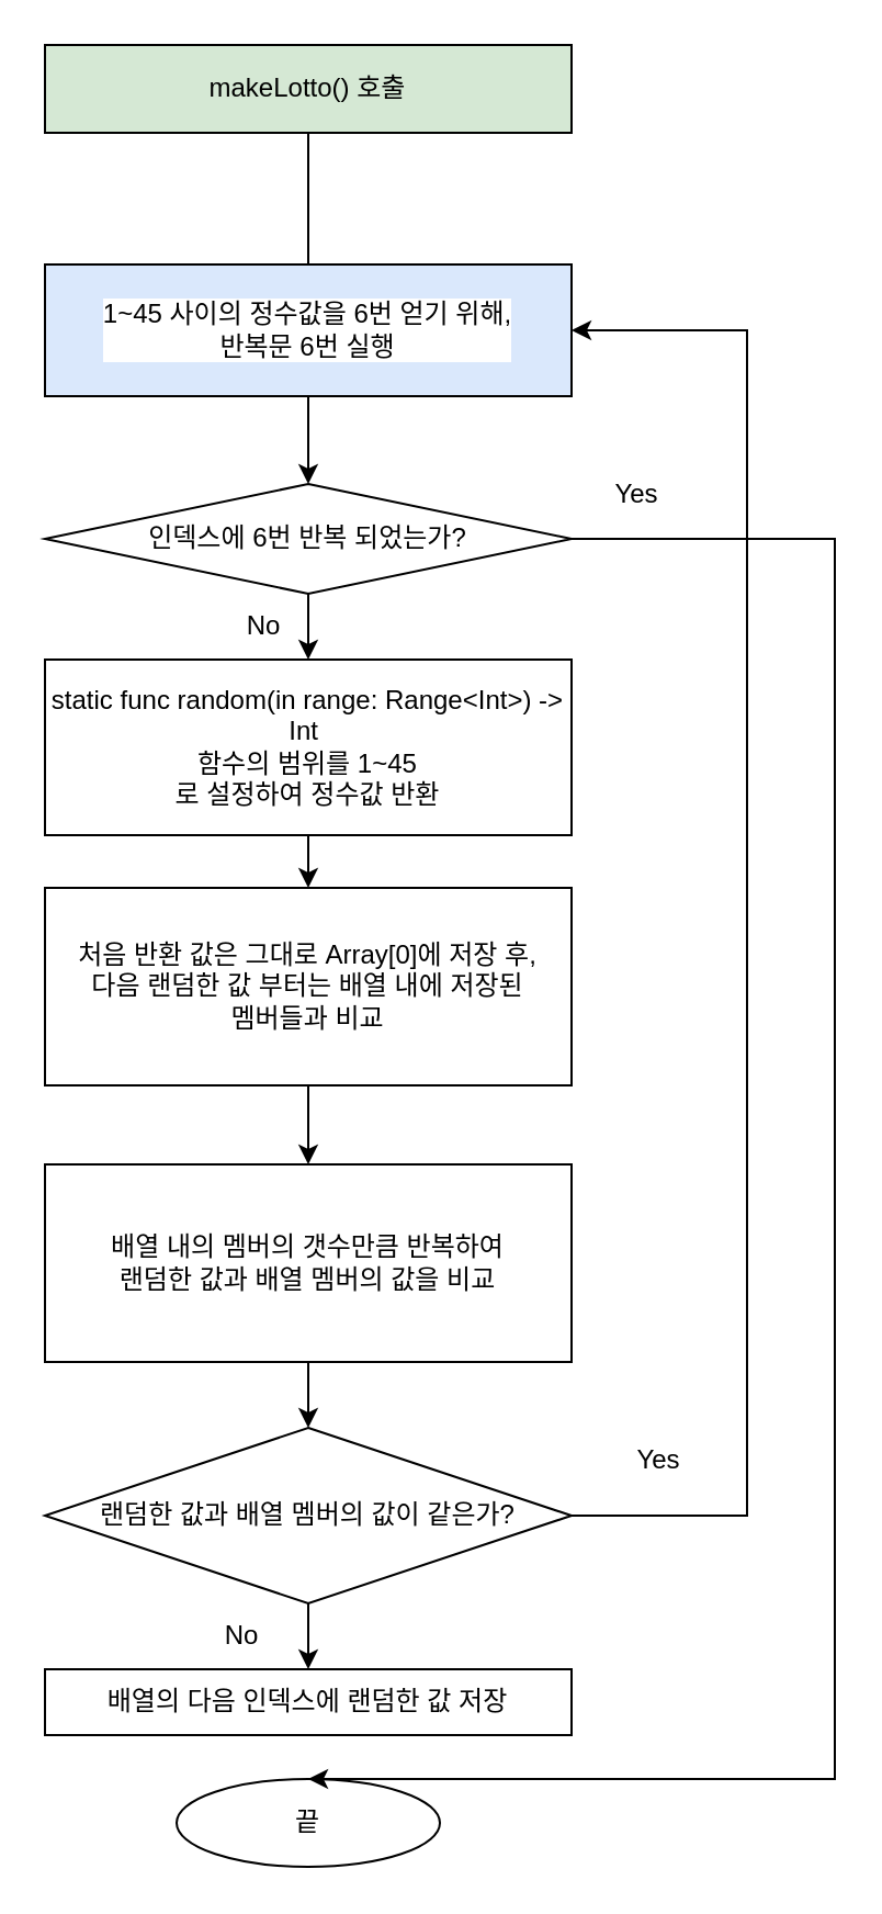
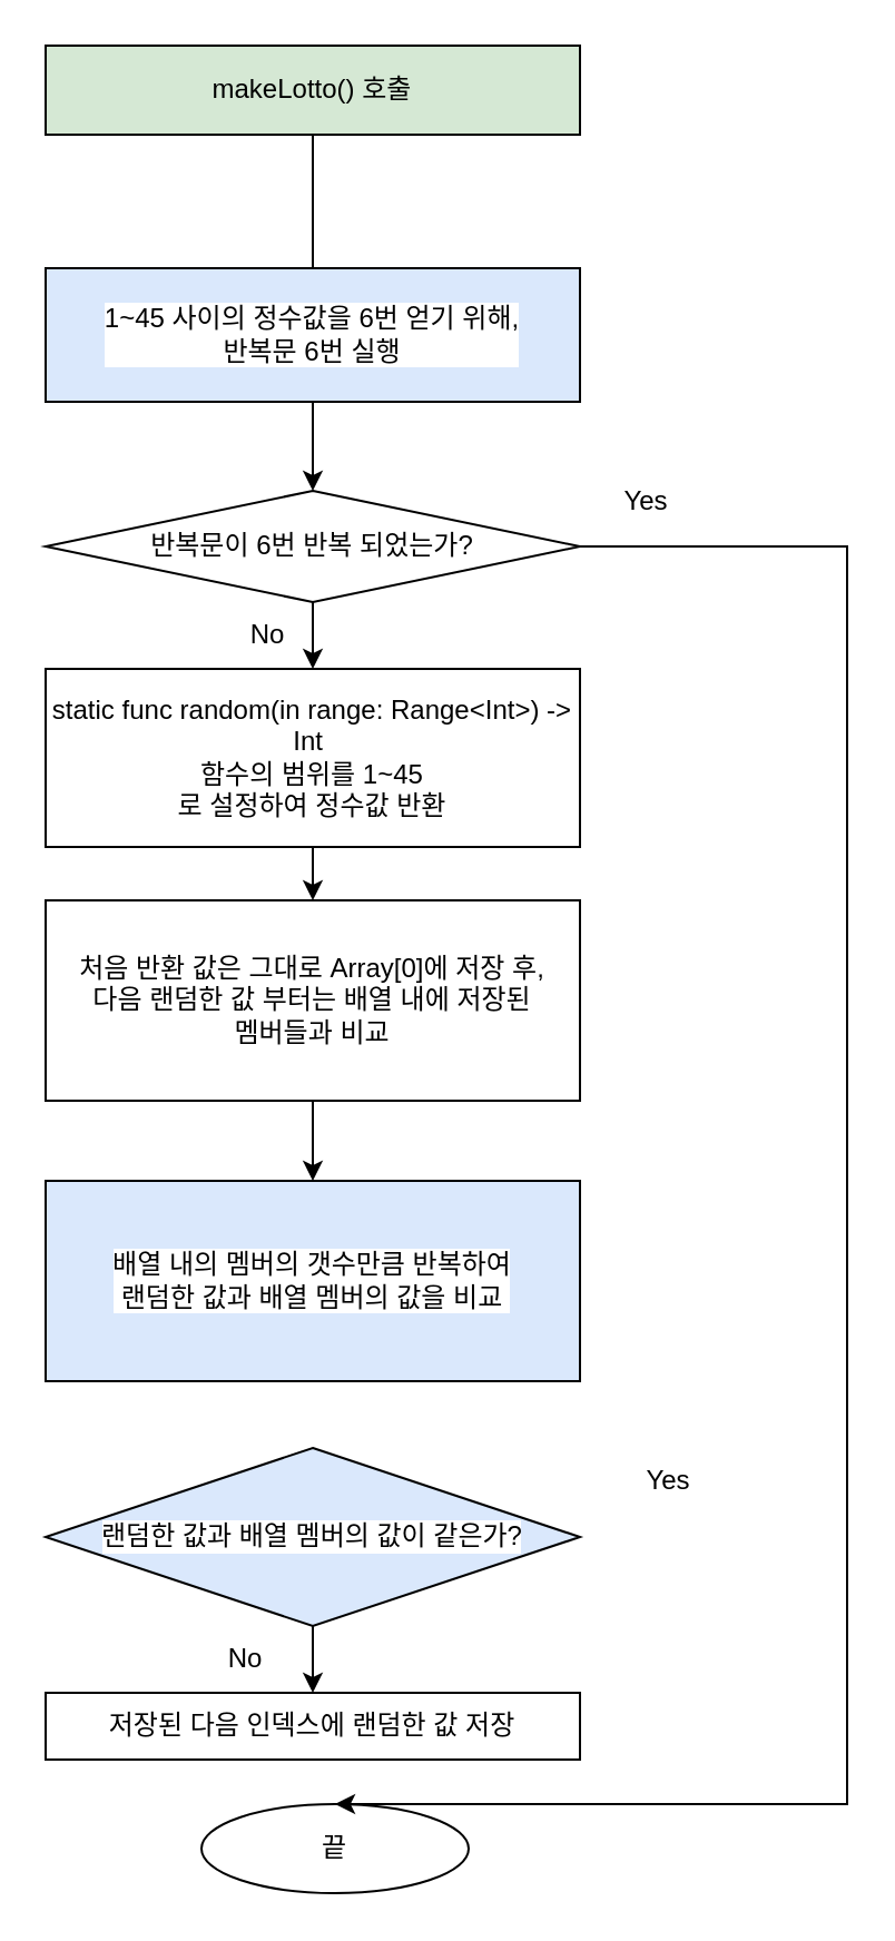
- <mxCell id="9" value="인덱스에 6번 반복 되었는가?" style="rhombus;whiteSpace=wrap;html=1;labelBackgroundColor=#FFFFFF;" vertex="1" parent="1"><mxGeometry x="20" y="220" width="240" height="50" as="geometry" /></mxCell>
+ <mxCell id="9" value="반복문이 6번 반복 되었는가?" style="rhombus;whiteSpace=wrap;html=1;labelBackgroundColor=#FFFFFF;" vertex="1" parent="1"><mxGeometry x="20" y="220" width="240" height="50" as="geometry" /></mxCell>
- <mxCell id="18" value="" style="endArrow=classic;html=1;rounded=0;exitX=1;exitY=0.5;exitDx=0;exitDy=0;entryX=1;entryY=0.5;entryDx=0;entryDy=0;" edge="1" parent="1" source="14" target="4"><mxGeometry width="50" height="50" relative="1" as="geometry"><mxPoint x="140" y="720" as="sourcePoint" /><mxPoint x="190" y="670" as="targetPoint" /><Array as="points"><mxPoint x="340" y="690" /><mxPoint x="340" y="150" /></Array></mxGeometry></mxCell>
- <mxCell id="8" value="배열 내의 멤버의 갯수만큼 반복하여&lt;br&gt;랜덤한 값과 배열 멤버의 값을 비교" style="rounded=0;whiteSpace=wrap;html=1;labelBackgroundColor=#FFFFFF;" vertex="1" parent="1"><mxGeometry x="20" y="530" width="240" height="90" as="geometry" /></mxCell>
+ <mxCell id="8" value="배열 내의 멤버의 갯수만큼 반복하여&lt;br&gt;랜덤한 값과 배열 멤버의 값을 비교" style="rounded=0;whiteSpace=wrap;html=1;labelBackgroundColor=#FFFFFF;fillColor=#dae8fc;" vertex="1" parent="1"><mxGeometry x="20" y="530" width="240" height="90" as="geometry" /></mxCell>
- <mxCell id="21" value="" style="endArrow=classic;html=1;rounded=0;exitX=0.5;exitY=1;exitDx=0;exitDy=0;entryX=0.5;entryY=0;entryDx=0;entryDy=0;" edge="1" parent="1" source="8" target="14"><mxGeometry width="50" height="50" relative="1" as="geometry"><mxPoint x="150" y="590" as="sourcePoint" /><mxPoint x="150" y="620" as="targetPoint" /></mxGeometry></mxCell>
- <mxCell id="14" value="랜덤한 값과 배열 멤버의 값이 같은가?" style="rhombus;whiteSpace=wrap;html=1;labelBackgroundColor=#FFFFFF;" vertex="1" parent="1"><mxGeometry x="20" y="650" width="240" height="80" as="geometry" /></mxCell>
+ <mxCell id="14" value="랜덤한 값과 배열 멤버의 값이 같은가?" style="rhombus;whiteSpace=wrap;html=1;labelBackgroundColor=#FFFFFF;fillColor=#dae8fc;" vertex="1" parent="1"><mxGeometry x="20" y="650" width="240" height="80" as="geometry" /></mxCell>
- <mxCell id="15" value="배열의 다음 인덱스에 랜덤한 값 저장" style="rounded=0;whiteSpace=wrap;html=1;labelBackgroundColor=#FFFFFF;" vertex="1" parent="1"><mxGeometry x="20" y="760" width="240" height="30" as="geometry" /></mxCell>
+ <mxCell id="15" value="저장된 다음 인덱스에 랜덤한 값 저장" style="rounded=0;whiteSpace=wrap;html=1;labelBackgroundColor=#FFFFFF;" vertex="1" parent="1"><mxGeometry x="20" y="760" width="240" height="30" as="geometry" /></mxCell>
- <mxCell id="12" value="끝" style="ellipse;whiteSpace=wrap;html=1;labelBackgroundColor=#FFFFFF;" vertex="1" parent="1"><mxGeometry x="80" y="810" width="120" height="40" as="geometry" /></mxCell>
+ <mxCell id="12" value="끝" style="ellipse;whiteSpace=wrap;html=1;labelBackgroundColor=#FFFFFF;" vertex="1" parent="1"><mxGeometry x="90" y="810" width="120" height="40" as="geometry" /></mxCell>
